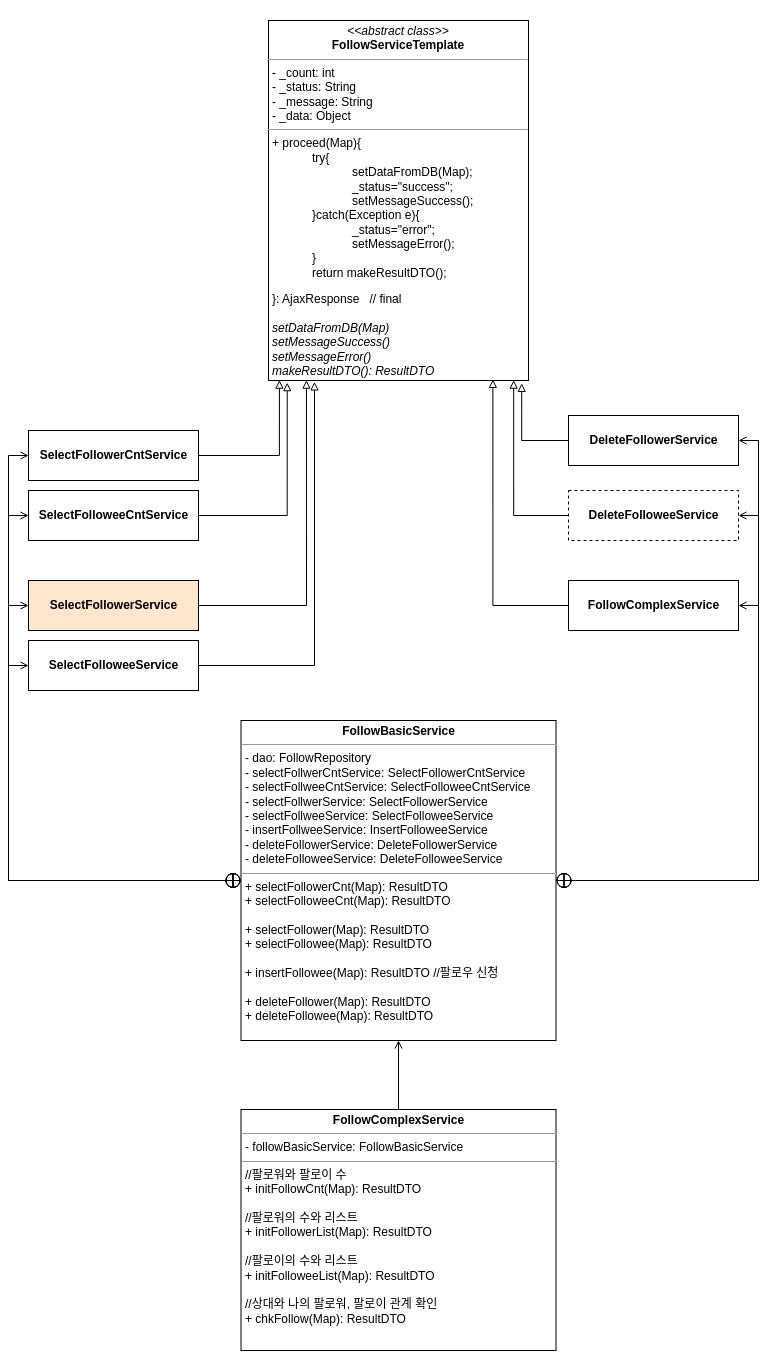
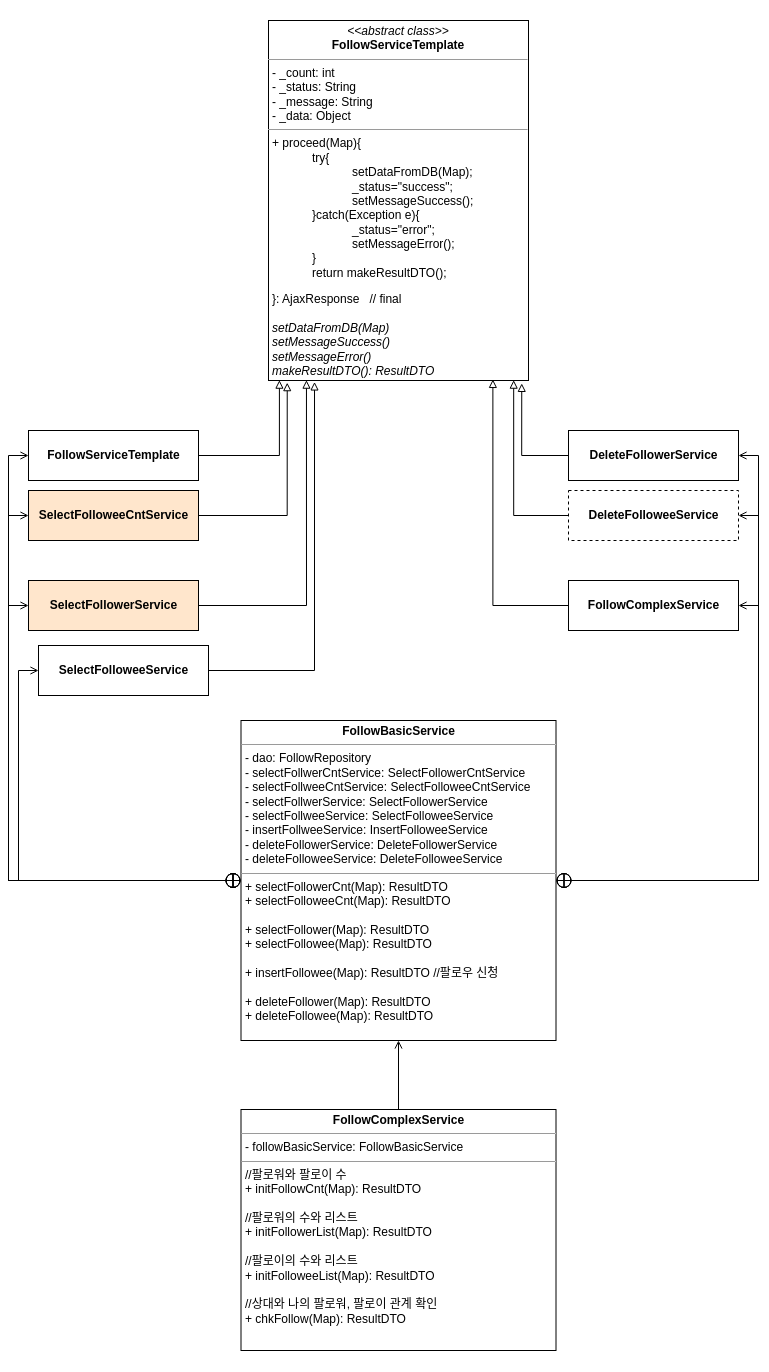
- <mxCell id="14" value="&lt;b&gt;DeleteFollowerService&lt;/b&gt;" style="html=1;" vertex="1" parent="1"><mxGeometry x="560" y="415" width="170" height="50" as="geometry" /></mxCell>
+ <mxCell id="14" value="&lt;b&gt;DeleteFollowerService&lt;/b&gt;" style="html=1;" vertex="1" parent="1"><mxGeometry x="560" y="430" width="170" height="50" as="geometry" /></mxCell>
- <mxCell id="4" value="&lt;b&gt;SelectFollowerCntService&lt;/b&gt;" style="html=1;" vertex="1" parent="1"><mxGeometry x="20" y="430" width="170" height="50" as="geometry" /></mxCell>
+ <mxCell id="4" value="&lt;b&gt;FollowServiceTemplate&lt;/b&gt;" style="html=1;" vertex="1" parent="1"><mxGeometry x="20" y="430" width="170" height="50" as="geometry" /></mxCell>
- <mxCell id="6" value="&lt;b&gt;SelectFolloweeCntService&lt;/b&gt;" style="html=1;" vertex="1" parent="1"><mxGeometry x="20" y="490" width="170" height="50" as="geometry" /></mxCell>
+ <mxCell id="6" value="&lt;b&gt;SelectFolloweeCntService&lt;/b&gt;" style="html=1;fillColor=#ffe6cc;" vertex="1" parent="1"><mxGeometry x="20" y="490" width="170" height="50" as="geometry" /></mxCell>
- <mxCell id="10" value="&lt;b&gt;SelectFolloweeService&lt;/b&gt;" style="html=1;" vertex="1" parent="1"><mxGeometry x="20" y="640" width="170" height="50" as="geometry" /></mxCell>
+ <mxCell id="10" value="&lt;b&gt;SelectFolloweeService&lt;/b&gt;" style="html=1;" vertex="1" parent="1"><mxGeometry x="30" y="645" width="170" height="50" as="geometry" /></mxCell>
